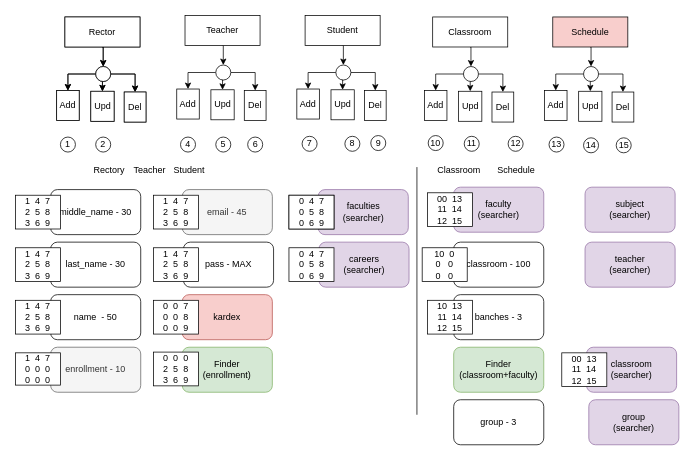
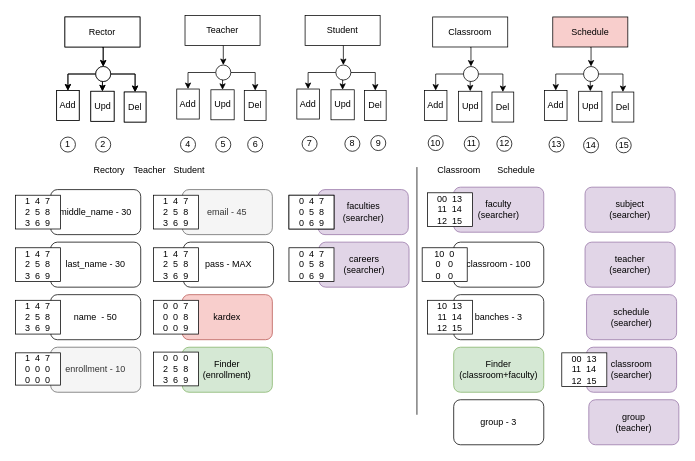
- <mxCell id="79" value="12" style="ellipse;whiteSpace=wrap;html=1;aspect=fixed;" parent="1" vertex="1"><mxGeometry x="676.5" y="181" width="20" height="20" as="geometry" /></mxCell>
+ <mxCell id="79" value="12" style="ellipse;whiteSpace=wrap;html=1;aspect=fixed;" parent="1" vertex="1"><mxGeometry x="661.5" y="181" width="20" height="20" as="geometry" /></mxCell>
+ <mxCell id="97" value="schedule&lt;br&gt;(searcher)" style="rounded=1;whiteSpace=wrap;html=1;fillColor=#e1d5e7;strokeColor=#9673a6;" parent="1" vertex="1"><mxGeometry x="781" y="392" width="120" height="60" as="geometry" /></mxCell>
- <mxCell id="104" value="group&lt;br&gt;(searcher)" style="rounded=1;whiteSpace=wrap;html=1;fillColor=#e1d5e7;strokeColor=#9673a6;" parent="1" vertex="1"><mxGeometry x="784" y="532" width="120" height="60" as="geometry" /></mxCell>
+ <mxCell id="104" value="group&lt;br&gt;(teacher)" style="rounded=1;whiteSpace=wrap;html=1;fillColor=#e1d5e7;strokeColor=#9673a6;" parent="1" vertex="1"><mxGeometry x="784" y="532" width="120" height="60" as="geometry" /></mxCell>
